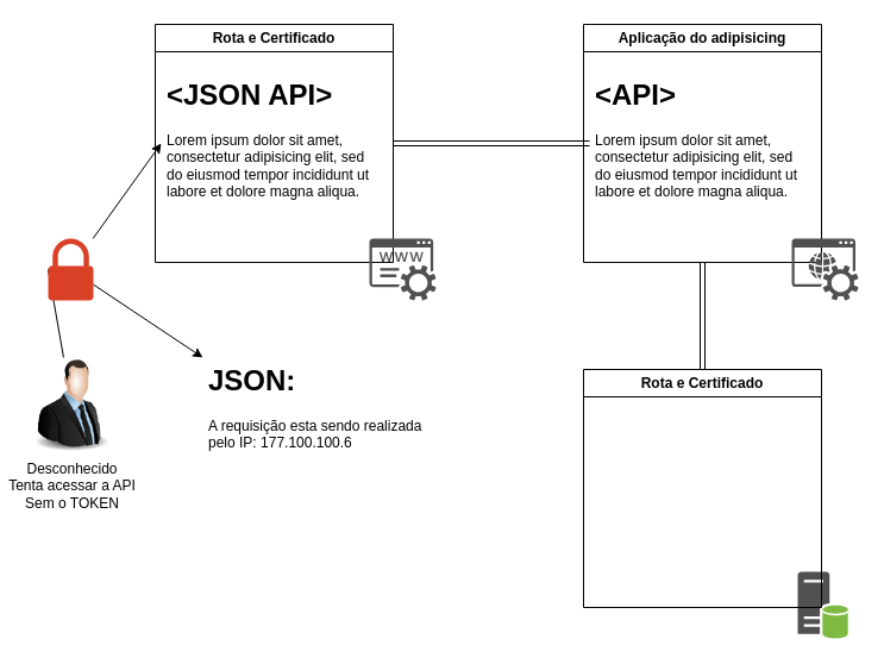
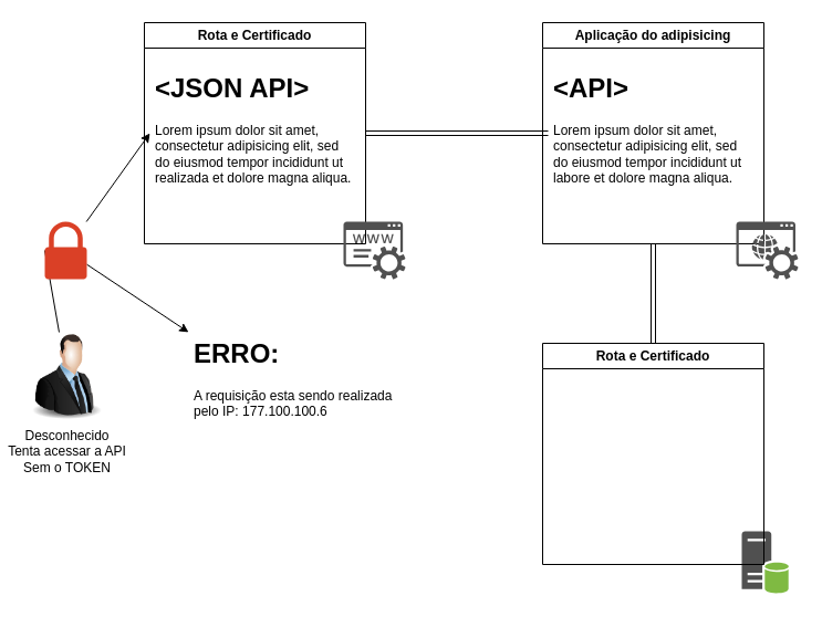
- <mxCell id="6" value="&lt;h1&gt;&amp;lt;JSON API&amp;gt;&lt;/h1&gt;&lt;p&gt;Lorem ipsum dolor sit amet, consectetur adipisicing elit, sed do eiusmod tempor incididunt ut labore et dolore magna aliqua.&lt;/p&gt;" style="text;html=1;strokeColor=none;fillColor=none;spacing=5;spacingTop=-20;whiteSpace=wrap;overflow=hidden;rounded=0;" parent="5" vertex="1"><mxGeometry x="5" y="40" width="190" height="120" as="geometry" /></mxCell>
+ <mxCell id="6" value="&lt;h1&gt;&amp;lt;JSON API&amp;gt;&lt;/h1&gt;&lt;p&gt;Lorem ipsum dolor sit amet, consectetur adipisicing elit, sed do eiusmod tempor incididunt ut realizada et dolore magna aliqua.&lt;/p&gt;" style="text;html=1;strokeColor=none;fillColor=none;spacing=5;spacingTop=-20;whiteSpace=wrap;overflow=hidden;rounded=0;" parent="5" vertex="1"><mxGeometry x="5" y="40" width="190" height="120" as="geometry" /></mxCell>
- <mxCell id="17" value="&lt;h1&gt;JSON:&lt;/h1&gt;&lt;p&gt;&lt;span aria-labelledby=&quot;value&quot;&gt;A requisição esta sendo realizada pelo IP: 177.100.100.6&lt;/span&gt;&lt;br&gt;&lt;/p&gt;" style="text;html=1;strokeColor=none;fillColor=none;spacing=5;spacingTop=-20;whiteSpace=wrap;overflow=hidden;rounded=0;" parent="1" vertex="1"><mxGeometry x="170" y="300" width="190" height="120" as="geometry" /></mxCell>
+ <mxCell id="17" value="&lt;h1&gt;ERRO:&lt;/h1&gt;&lt;p&gt;&lt;span aria-labelledby=&quot;value&quot;&gt;A requisição esta sendo realizada pelo IP: 177.100.100.6&lt;/span&gt;&lt;br&gt;&lt;/p&gt;" style="text;html=1;strokeColor=none;fillColor=none;spacing=5;spacingTop=-20;whiteSpace=wrap;overflow=hidden;rounded=0;" parent="1" vertex="1"><mxGeometry x="170" y="300" width="190" height="120" as="geometry" /></mxCell>
